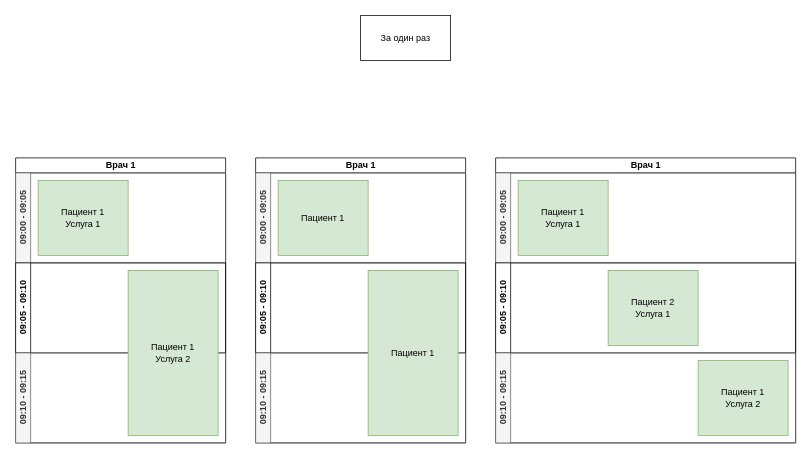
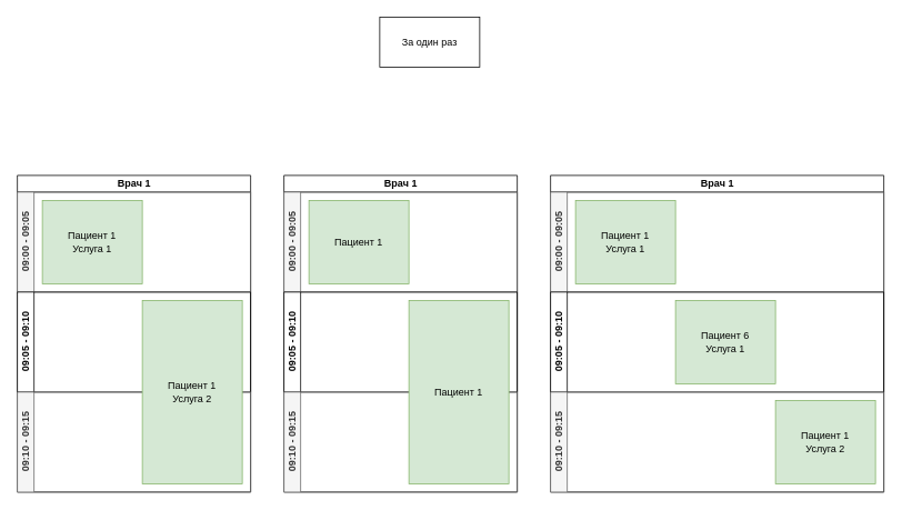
- <mxCell id="21" value="За один раз" style="rounded=0;whiteSpace=wrap;html=1;" vertex="1" parent="1"><mxGeometry x="480" y="20" width="120" height="60" as="geometry" /></mxCell>
+ <mxCell id="21" value="За один раз" style="rounded=0;whiteSpace=wrap;html=1;" vertex="1" parent="1"><mxGeometry x="455" y="20" width="120" height="60" as="geometry" /></mxCell>
- <mxCell id="19" value="Пациент 2&lt;br&gt;Услуга 1" style="rounded=0;whiteSpace=wrap;html=1;fillColor=#d5e8d4;strokeColor=#82b366;" vertex="1" parent="18"><mxGeometry x="150" y="-110" width="120" height="100" as="geometry" /></mxCell>
+ <mxCell id="19" value="Пациент 6&lt;br&gt;Услуга 1" style="rounded=0;whiteSpace=wrap;html=1;fillColor=#d5e8d4;strokeColor=#82b366;" vertex="1" parent="18"><mxGeometry x="150" y="-110" width="120" height="100" as="geometry" /></mxCell>
